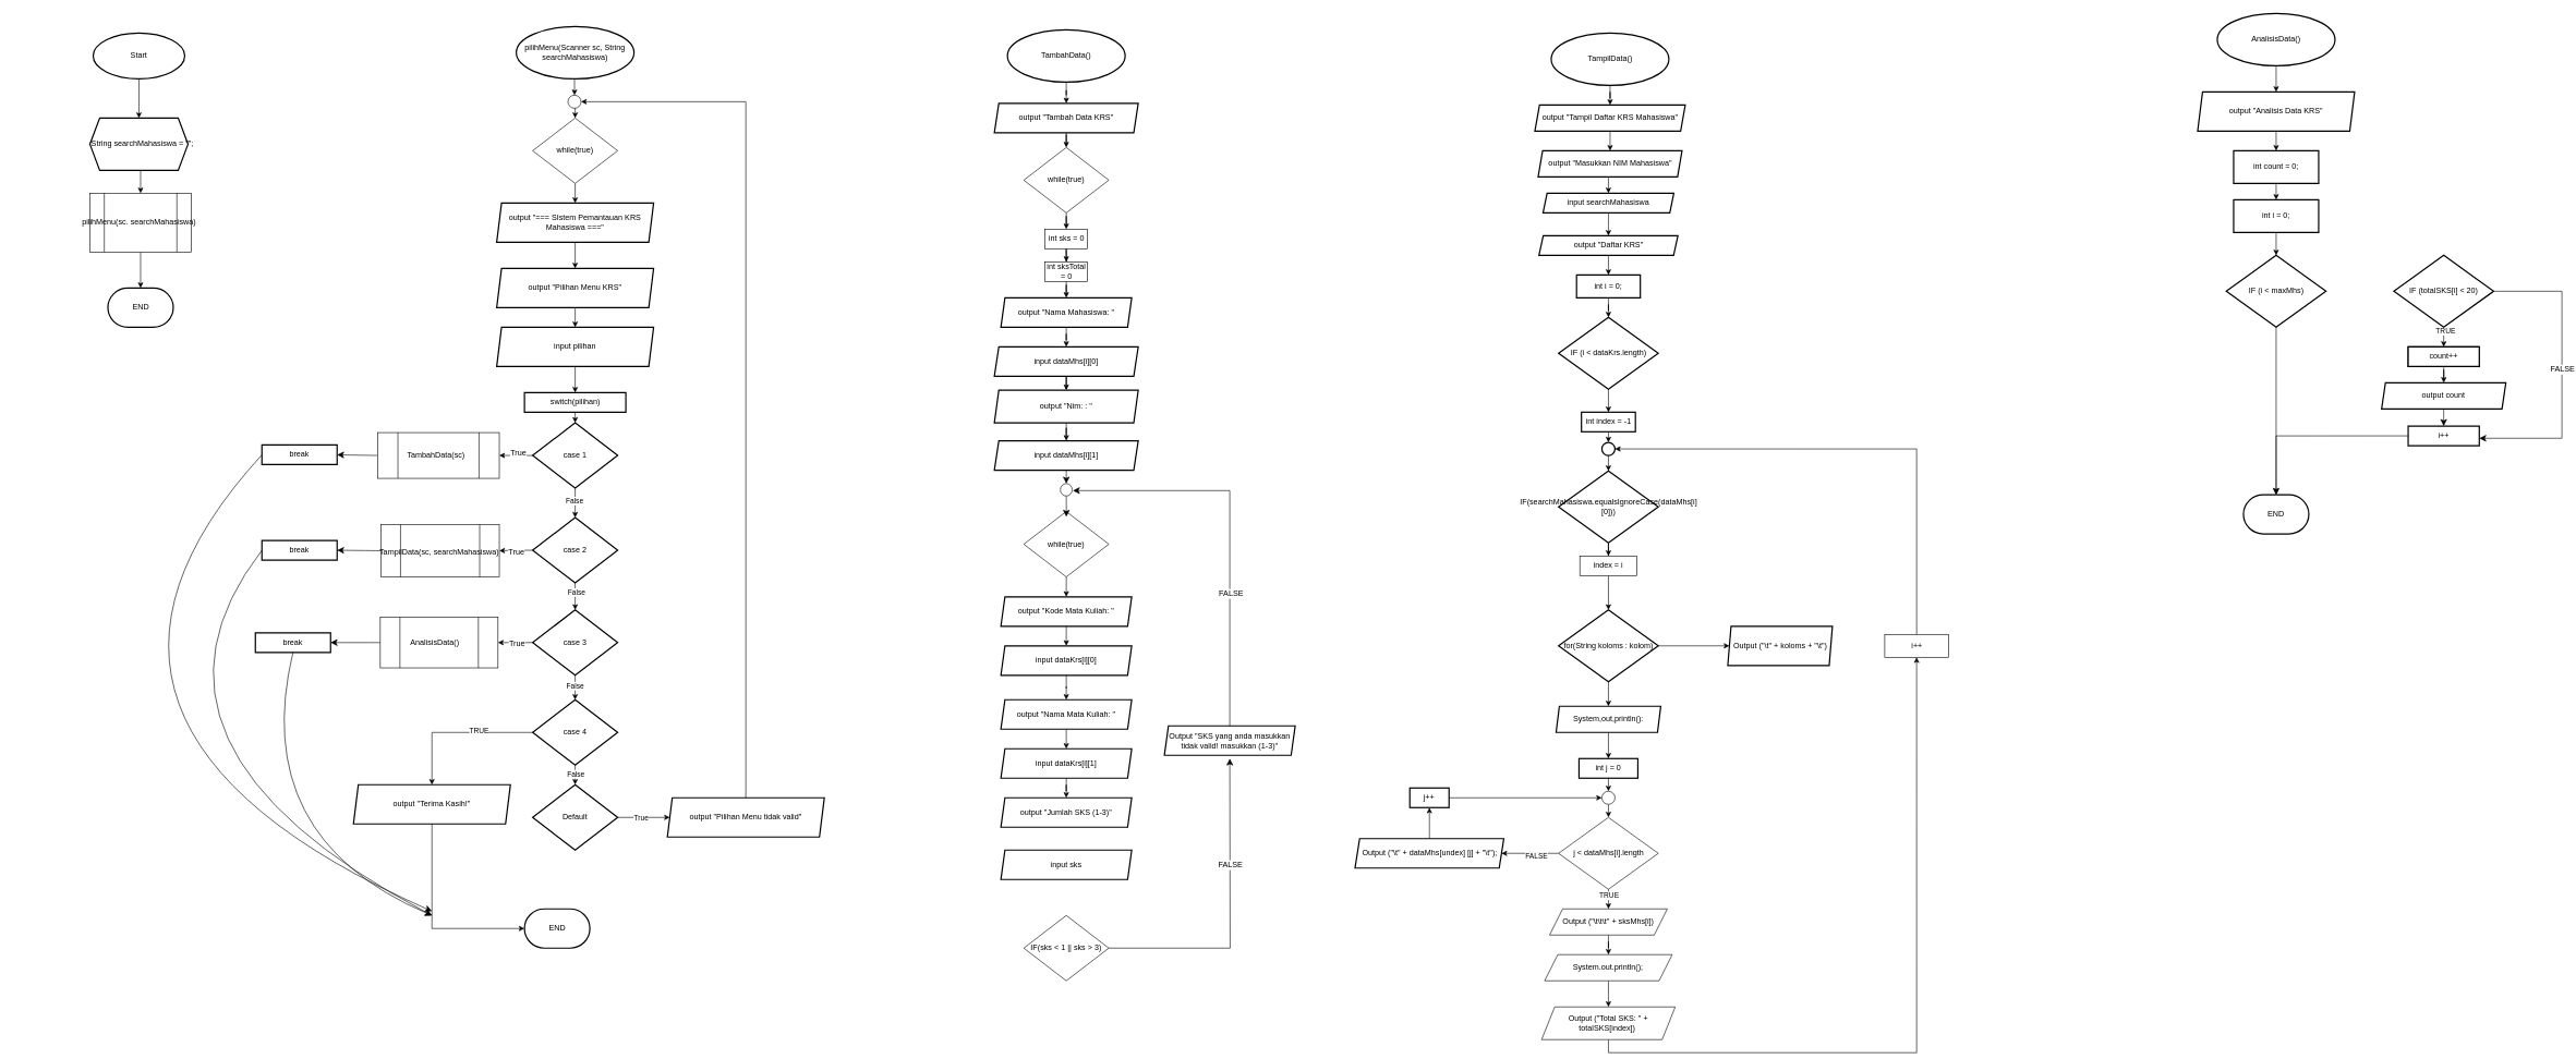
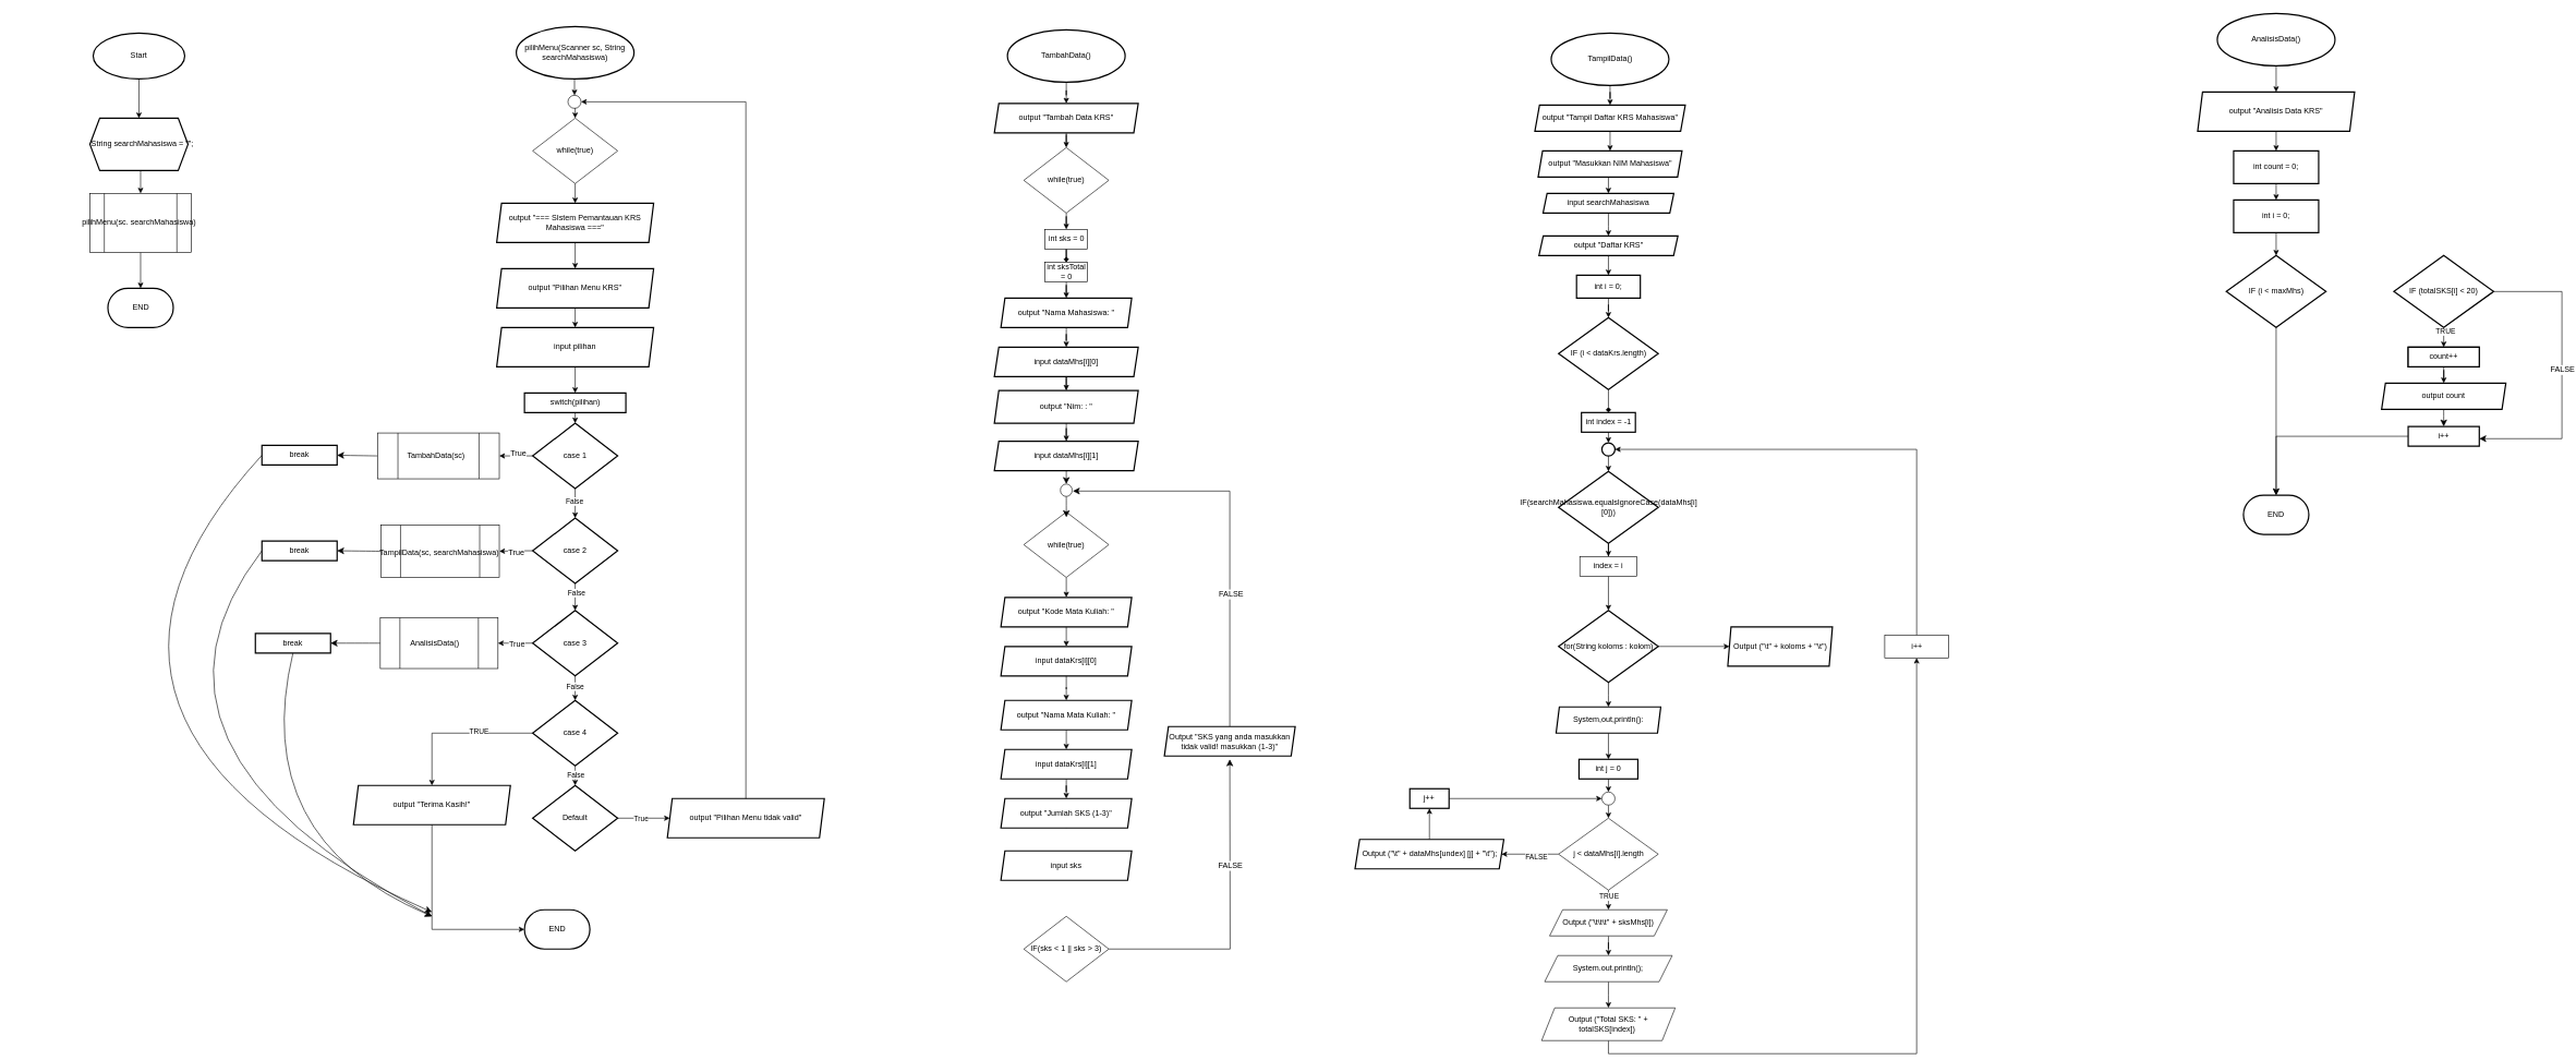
- <mxCell id="127" value="" style="edgeStyle=orthogonalEdgeStyle;rounded=0;orthogonalLoop=1;jettySize=auto;html=1;" parent="1" source="128" target="130" edge="1"><mxGeometry relative="1" as="geometry" /></mxCell>
+ <mxCell id="127" value="" style="edgeStyle=orthogonalEdgeStyle;rounded=0;orthogonalLoop=1;jettySize=auto;html=1;endArrow=diamond;" parent="1" source="128" target="130" edge="1"><mxGeometry relative="1" as="geometry" /></mxCell>
- <mxCell id="90" style="edgeStyle=orthogonalEdgeStyle;rounded=0;orthogonalLoop=1;jettySize=auto;html=1;exitX=0.5;exitY=1;exitDx=0;exitDy=0;entryX=0.5;entryY=0;entryDx=0;entryDy=0;" parent="1" source="91" target="92" edge="1"><mxGeometry relative="1" as="geometry" /></mxCell>
+ <mxCell id="90" style="edgeStyle=orthogonalEdgeStyle;rounded=0;orthogonalLoop=1;jettySize=auto;html=1;exitX=0.5;exitY=1;exitDx=0;exitDy=0;entryX=0.5;entryY=0;entryDx=0;entryDy=0;endArrow=diamond;" parent="1" source="91" target="92" edge="1"><mxGeometry relative="1" as="geometry" /></mxCell>
